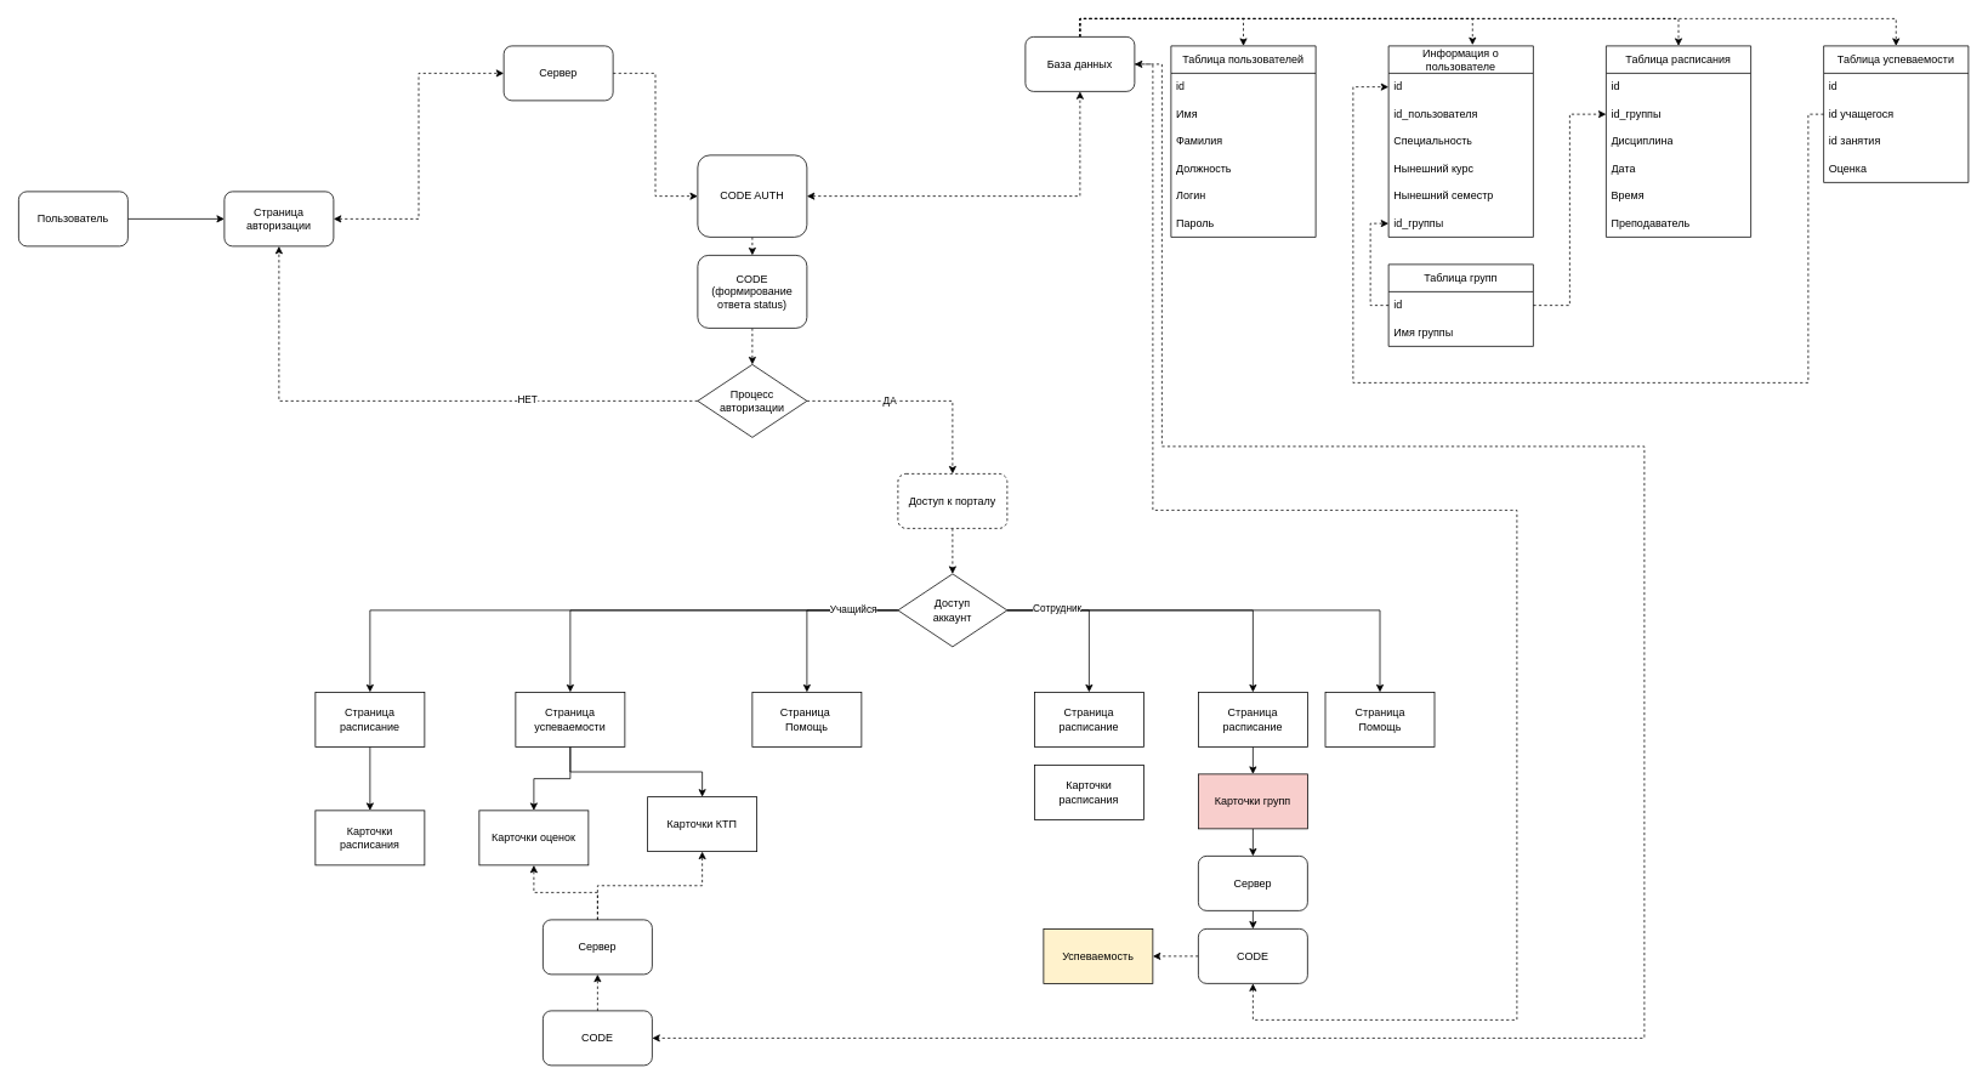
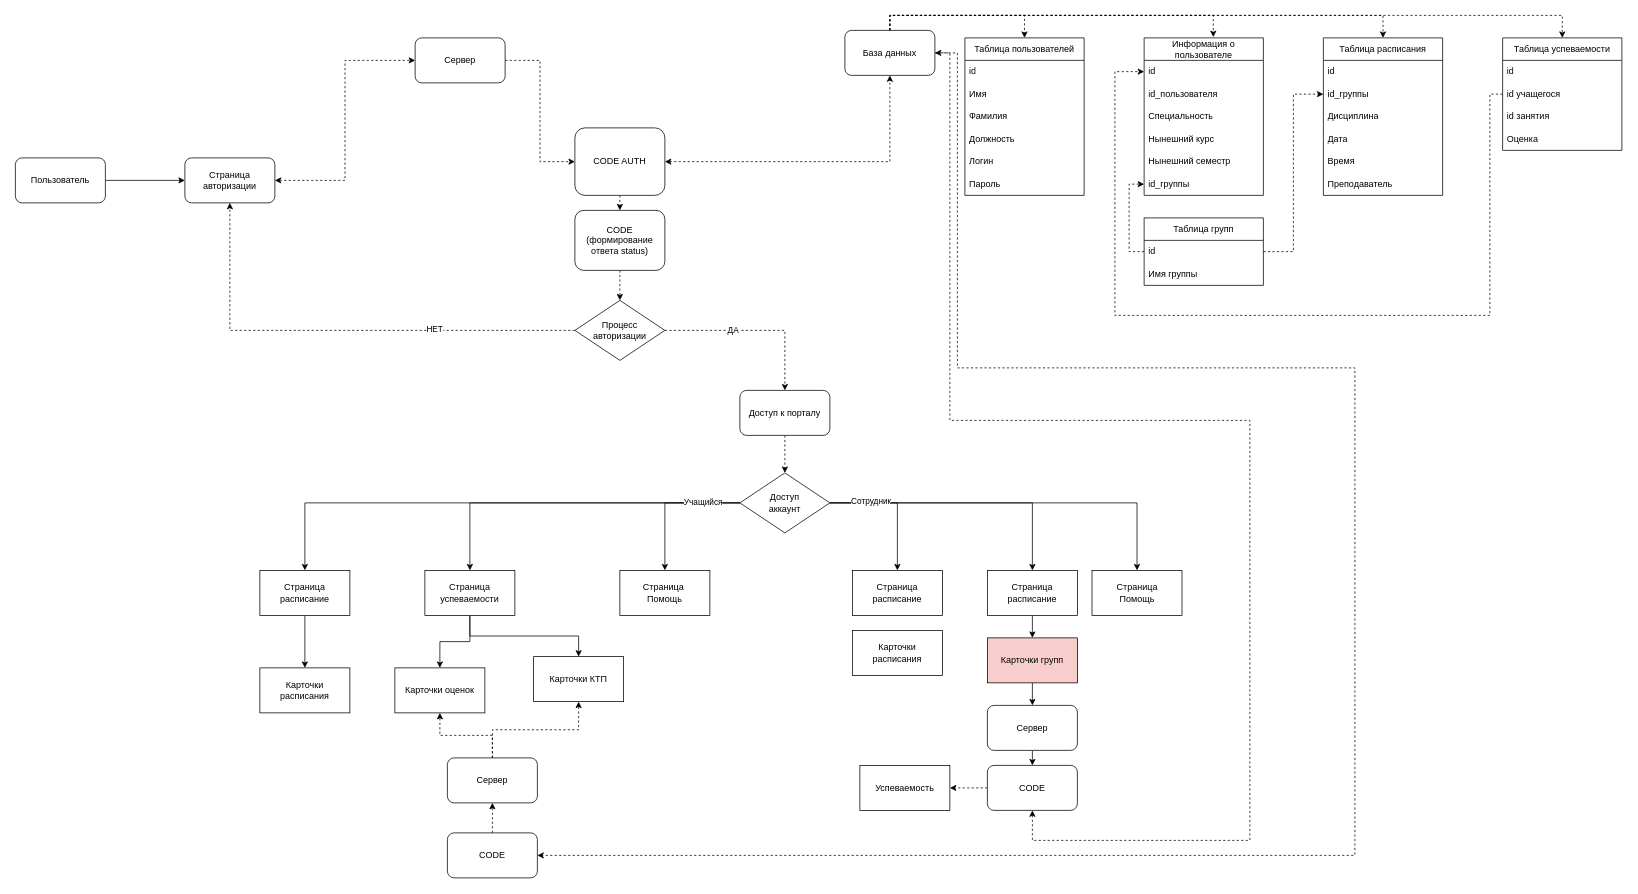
- <mxCell id="35" value="Доступ к порталу" style="rounded=1;whiteSpace=wrap;html=1;dashed=1;" vertex="1" parent="1"><mxGeometry x="986" y="520" width="120" height="60" as="geometry" /></mxCell>
+ <mxCell id="35" value="Доступ к порталу" style="rounded=1;whiteSpace=wrap;html=1;" vertex="1" parent="1"><mxGeometry x="986" y="520" width="120" height="60" as="geometry" /></mxCell>
- <mxCell id="88" value="Успеваемость" style="rounded=0;whiteSpace=wrap;html=1;fillColor=#fff2cc;" vertex="1" parent="1"><mxGeometry x="1146" y="1020" width="120" height="60" as="geometry" /></mxCell>
+ <mxCell id="88" value="Успеваемость" style="rounded=0;whiteSpace=wrap;html=1;" vertex="1" parent="1"><mxGeometry x="1146" y="1020" width="120" height="60" as="geometry" /></mxCell>
